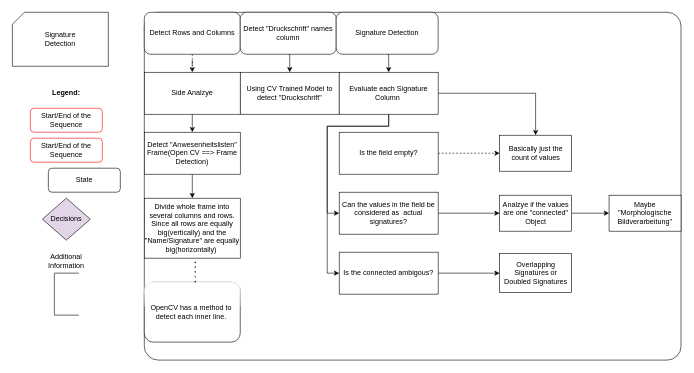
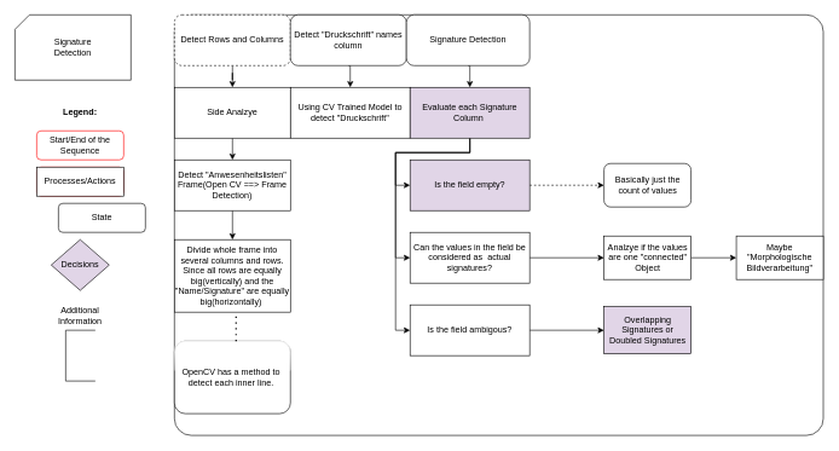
- <mxCell id="14" value="Detect Rows and Columns" style="rounded=1;whiteSpace=wrap;html=1;fontSize=12;glass=0;strokeWidth=1;shadow=0;" vertex="1" parent="1"><mxGeometry x="240" y="20" width="160" height="70" as="geometry" /></mxCell>
+ <mxCell id="14" value="Detect Rows and Columns" style="rounded=1;whiteSpace=wrap;html=1;fontSize=12;glass=0;strokeWidth=1;shadow=0;dashed=1;" vertex="1" parent="1"><mxGeometry x="240" y="20" width="160" height="70" as="geometry" /></mxCell>
- <mxCell id="13" style="edgeStyle=orthogonalEdgeStyle;rounded=0;orthogonalLoop=1;jettySize=auto;html=1;entryX=0.5;entryY=0;entryDx=0;entryDy=0;dashed=1;" edge="1" parent="1" source="14" target="20"><mxGeometry relative="1" as="geometry" /></mxCell>
+ <mxCell id="13" style="edgeStyle=orthogonalEdgeStyle;rounded=0;orthogonalLoop=1;jettySize=auto;html=1;entryX=0.5;entryY=0;entryDx=0;entryDy=0;" edge="1" parent="1" source="14" target="20"><mxGeometry relative="1" as="geometry" /></mxCell>
- <mxCell id="28" value="Evaluate each Signature Column&amp;nbsp;" style="rounded=0;whiteSpace=wrap;html=1;fontSize=12;glass=0;strokeWidth=1;shadow=0;" vertex="1" parent="1"><mxGeometry x="565" y="120" width="165" height="70" as="geometry" /></mxCell>
+ <mxCell id="28" value="Evaluate each Signature Column&amp;nbsp;" style="rounded=0;whiteSpace=wrap;html=1;fontSize=12;glass=0;strokeWidth=1;shadow=0;fillColor=#e1d5e7;" vertex="1" parent="1"><mxGeometry x="565" y="120" width="165" height="70" as="geometry" /></mxCell>
- <mxCell id="25" style="edgeStyle=orthogonalEdgeStyle;rounded=0;orthogonalLoop=1;jettySize=auto;html=1;" edge="1" parent="1" source="28" target="35"><mxGeometry relative="1" as="geometry" /></mxCell>
+ <mxCell id="25" style="edgeStyle=orthogonalEdgeStyle;rounded=0;orthogonalLoop=1;jettySize=auto;html=1;entryX=0;entryY=0.5;entryDx=0;entryDy=0;" edge="1" parent="1" source="28" target="30"><mxGeometry relative="1" as="geometry" /></mxCell>
+ <mxCell id="4" value="Processes/Actions" style="rounded=0;whiteSpace=wrap;html=1;fontSize=12;glass=0;strokeWidth=1;shadow=0;" parent="1" vertex="1"><mxGeometry x="50" y="230" width="120" height="40" as="geometry" /></mxCell>
- <mxCell id="30" value="Is the field empty?" style="rounded=0;whiteSpace=wrap;html=1;fontSize=12;glass=0;strokeWidth=1;shadow=0;" vertex="1" parent="1"><mxGeometry x="565" y="220" width="165" height="70" as="geometry" /></mxCell>
+ <mxCell id="30" value="Is the field empty?" style="rounded=0;whiteSpace=wrap;html=1;fontSize=12;glass=0;strokeWidth=1;shadow=0;fillColor=#e1d5e7;" vertex="1" parent="1"><mxGeometry x="565" y="220" width="165" height="70" as="geometry" /></mxCell>
- <mxCell id="35" value="Basically just the count of values" style="whiteSpace=wrap;html=1;rounded=0;glass=0;strokeWidth=1;shadow=0;" vertex="1" parent="1"><mxGeometry x="832.5" y="225" width="120" height="60" as="geometry" /></mxCell>
+ <mxCell id="35" value="Basically just the count of values" style="whiteSpace=wrap;html=1;glass=0;strokeWidth=1;shadow=0;rounded=1;" vertex="1" parent="1"><mxGeometry x="832.5" y="225" width="120" height="60" as="geometry" /></mxCell>
- <mxCell id="34" value="Is the connected ambigous?" style="rounded=0;whiteSpace=wrap;html=1;fontSize=12;glass=0;strokeWidth=1;shadow=0;" vertex="1" parent="1"><mxGeometry x="565" y="420" width="165" height="70" as="geometry" /></mxCell>
+ <mxCell id="34" value="Is the field ambigous?" style="rounded=0;whiteSpace=wrap;html=1;fontSize=12;glass=0;strokeWidth=1;shadow=0;" vertex="1" parent="1"><mxGeometry x="565" y="420" width="165" height="70" as="geometry" /></mxCell>
- <mxCell id="39" value="Overlapping Signatures or Doubled Signatures" style="whiteSpace=wrap;html=1;rounded=0;glass=0;strokeWidth=1;shadow=0;" vertex="1" parent="1"><mxGeometry x="832.5" y="422.5" width="120" height="65" as="geometry" /></mxCell>
+ <mxCell id="39" value="Overlapping Signatures or Doubled Signatures" style="whiteSpace=wrap;html=1;rounded=0;glass=0;strokeWidth=1;shadow=0;fillColor=#e1d5e7;" vertex="1" parent="1"><mxGeometry x="832.5" y="422.5" width="120" height="65" as="geometry" /></mxCell>
